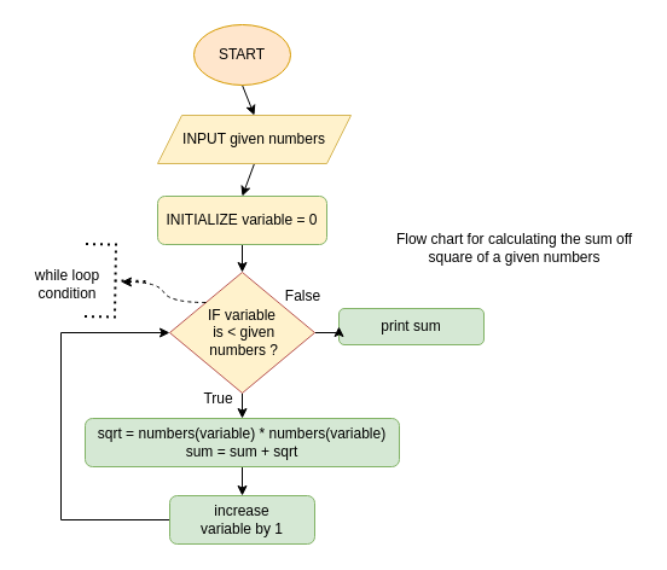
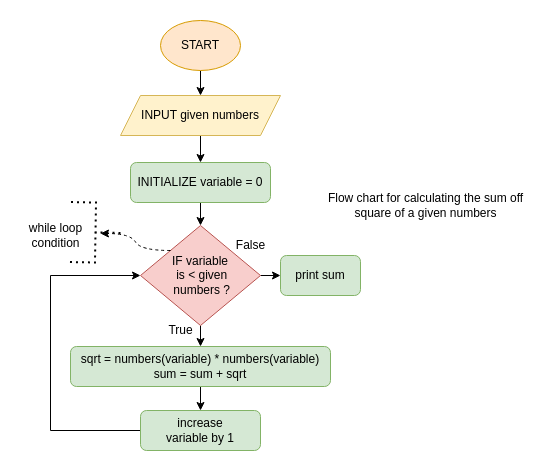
- <mxCell id="8" value="INPUT given numbers" style="shape=parallelogram;perimeter=parallelogramPerimeter;whiteSpace=wrap;html=1;fixedSize=1;fillColor=#fff2cc;strokeColor=#d6b656;" vertex="1" parent="1"><mxGeometry x="130" y="95" width="160" height="40" as="geometry" /></mxCell>
+ <mxCell id="8" value="INPUT given numbers" style="shape=parallelogram;perimeter=parallelogramPerimeter;whiteSpace=wrap;html=1;fixedSize=1;fillColor=#fff2cc;strokeColor=#d6b656;" vertex="1" parent="1"><mxGeometry x="120" y="95" width="160" height="40" as="geometry" /></mxCell>
- <mxCell id="10" value="INITIALIZE variable = 0 " style="rounded=1;whiteSpace=wrap;html=1;fillColor=#fff2cc;strokeColor=#82b366;" vertex="1" parent="1"><mxGeometry x="130" y="162" width="140" height="40" as="geometry" /></mxCell>
+ <mxCell id="10" value="INITIALIZE variable = 0 " style="rounded=1;whiteSpace=wrap;html=1;fillColor=#d5e8d4;strokeColor=#82b366;" vertex="1" parent="1"><mxGeometry x="130" y="162" width="140" height="40" as="geometry" /></mxCell>
- <mxCell id="4" value="print sum" style="rounded=1;whiteSpace=wrap;html=1;fontSize=12;glass=0;strokeWidth=1;shadow=0;fillColor=#d5e8d4;strokeColor=#82b366;" parent="1" vertex="1"><mxGeometry x="280" y="255" width="120" height="30" as="geometry" /></mxCell>
+ <mxCell id="4" value="print sum" style="rounded=1;whiteSpace=wrap;html=1;fontSize=12;glass=0;strokeWidth=1;shadow=0;fillColor=#d5e8d4;strokeColor=#82b366;" parent="1" vertex="1"><mxGeometry x="280" y="255" width="80" height="40" as="geometry" /></mxCell>
- <mxCell id="13" value="&lt;div&gt;IF variable&lt;/div&gt;&lt;div&gt;&amp;nbsp;is &amp;lt; given&lt;/div&gt;&lt;div&gt;&amp;nbsp;numbers ?&lt;br&gt;&lt;/div&gt;" style="rhombus;whiteSpace=wrap;html=1;fillColor=#fff2cc;strokeColor=#b85450;" vertex="1" parent="1"><mxGeometry x="140" y="225" width="120" height="100" as="geometry" /></mxCell>
+ <mxCell id="13" value="&lt;div&gt;IF variable&lt;/div&gt;&lt;div&gt;&amp;nbsp;is &amp;lt; given&lt;/div&gt;&lt;div&gt;&amp;nbsp;numbers ?&lt;br&gt;&lt;/div&gt;" style="rhombus;whiteSpace=wrap;html=1;fillColor=#f8cecc;strokeColor=#b85450;" vertex="1" parent="1"><mxGeometry x="140" y="225" width="120" height="100" as="geometry" /></mxCell>
